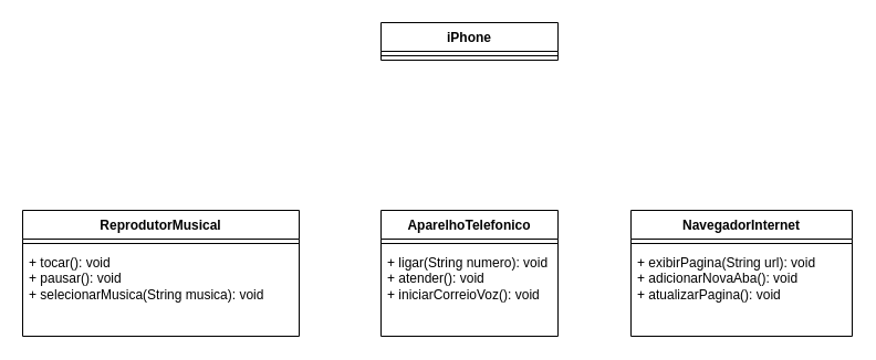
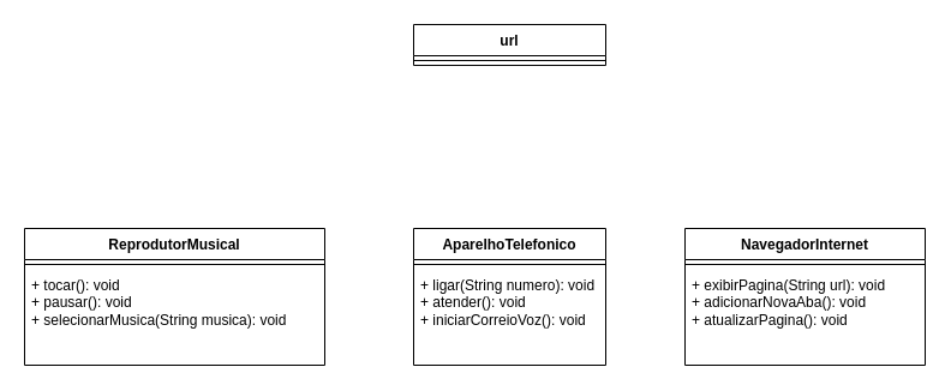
- <mxCell id="2" value="iPhone" style="swimlane;fontStyle=1;align=center;verticalAlign=top;childLayout=stackLayout;horizontal=1;startSize=26;horizontalStack=0;resizeParent=1;resizeParentMax=0;resizeLast=0;collapsible=1;marginBottom=0;whiteSpace=wrap;html=1;" vertex="1" parent="1"><mxGeometry x="344" y="20" width="160" height="34" as="geometry" /></mxCell>
+ <mxCell id="2" value="url" style="swimlane;fontStyle=1;align=center;verticalAlign=top;childLayout=stackLayout;horizontal=1;startSize=26;horizontalStack=0;resizeParent=1;resizeParentMax=0;resizeLast=0;collapsible=1;marginBottom=0;whiteSpace=wrap;html=1;" vertex="1" parent="1"><mxGeometry x="344" y="20" width="160" height="34" as="geometry" /></mxCell>
